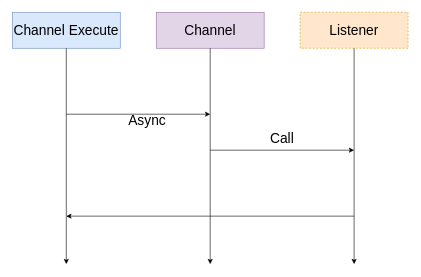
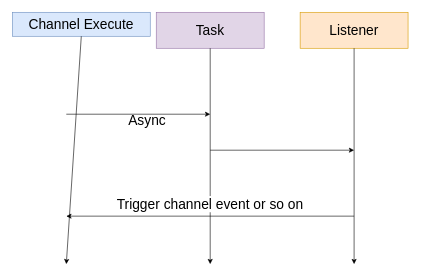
- <mxCell id="2" value="Channel Execute" style="rounded=0;whiteSpace=wrap;html=1;fontSize=23;fillColor=#dae8fc;strokeColor=#6c8ebf;" vertex="1" parent="1"><mxGeometry x="20" y="20" width="180" height="60" as="geometry" /></mxCell>
+ <mxCell id="2" value="Channel Execute" style="rounded=0;whiteSpace=wrap;html=1;fontSize=23;fillColor=#dae8fc;strokeColor=#6c8ebf;" vertex="1" parent="1"><mxGeometry x="20" y="20" width="230" height="40" as="geometry" /></mxCell>
- <mxCell id="6" value="Channel" style="rounded=0;whiteSpace=wrap;html=1;fontSize=23;fillColor=#e1d5e7;strokeColor=#9673a6;" vertex="1" parent="1"><mxGeometry x="260" y="20" width="180" height="60" as="geometry" /></mxCell>
+ <mxCell id="6" value="Task" style="rounded=0;whiteSpace=wrap;html=1;fontSize=23;fillColor=#e1d5e7;strokeColor=#9673a6;" vertex="1" parent="1"><mxGeometry x="260" y="20" width="180" height="60" as="geometry" /></mxCell>
- <mxCell id="8" value="Listener" style="rounded=0;whiteSpace=wrap;html=1;fontSize=23;fillColor=#ffe6cc;strokeColor=#d79b00;dashed=1;" vertex="1" parent="1"><mxGeometry x="500" y="20" width="180" height="60" as="geometry" /></mxCell>
+ <mxCell id="8" value="Listener" style="rounded=0;whiteSpace=wrap;html=1;fontSize=23;fillColor=#ffe6cc;strokeColor=#d79b00;" vertex="1" parent="1"><mxGeometry x="500" y="20" width="180" height="60" as="geometry" /></mxCell>
- <mxCell id="11" value="Call" style="text;html=1;strokeColor=none;fillColor=none;align=center;verticalAlign=middle;whiteSpace=wrap;rounded=0;fontSize=23;" vertex="1" parent="1"><mxGeometry x="450" y="220" width="40" height="20" as="geometry" /></mxCell>
+ <mxCell id="13" value="Trigger channel event or&amp;nbsp;so on" style="text;html=1;strokeColor=none;fillColor=none;align=center;verticalAlign=middle;whiteSpace=wrap;rounded=0;fontSize=23;labelBackgroundColor=#ffffff;" vertex="1" parent="1"><mxGeometry x="175" y="330" width="350" height="20" as="geometry" /></mxCell>
